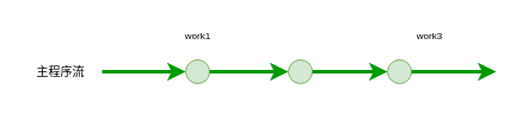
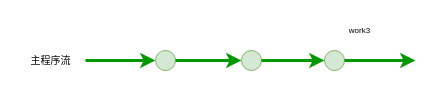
- <mxCell id="5" value="work1" style="text;html=1;align=center;verticalAlign=middle;resizable=0;points=[];autosize=1;strokeColor=none;fillColor=none;fontSize=8;" parent="1" vertex="1"><mxGeometry x="145" y="20" width="40" height="20" as="geometry" /></mxCell>
